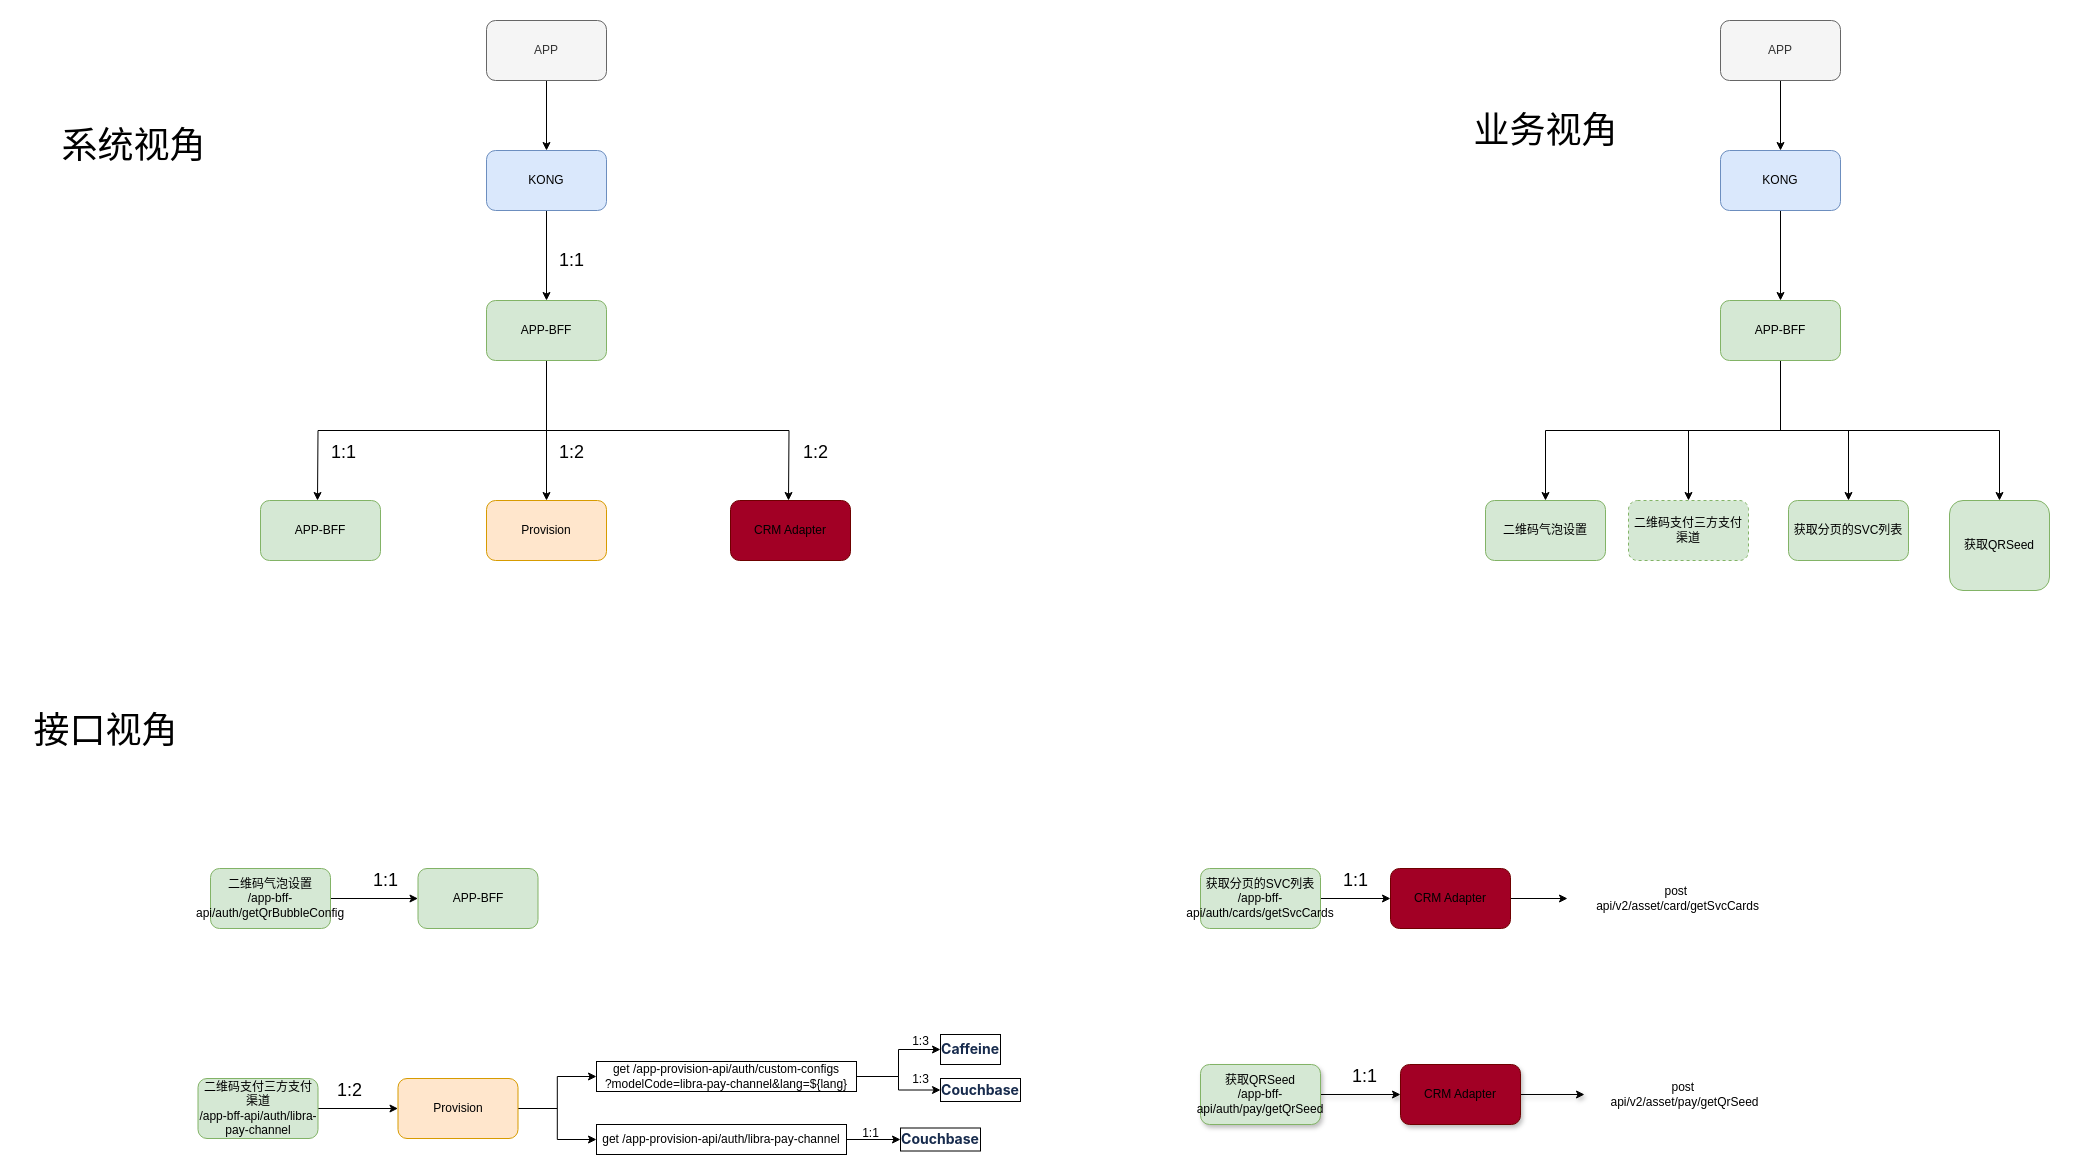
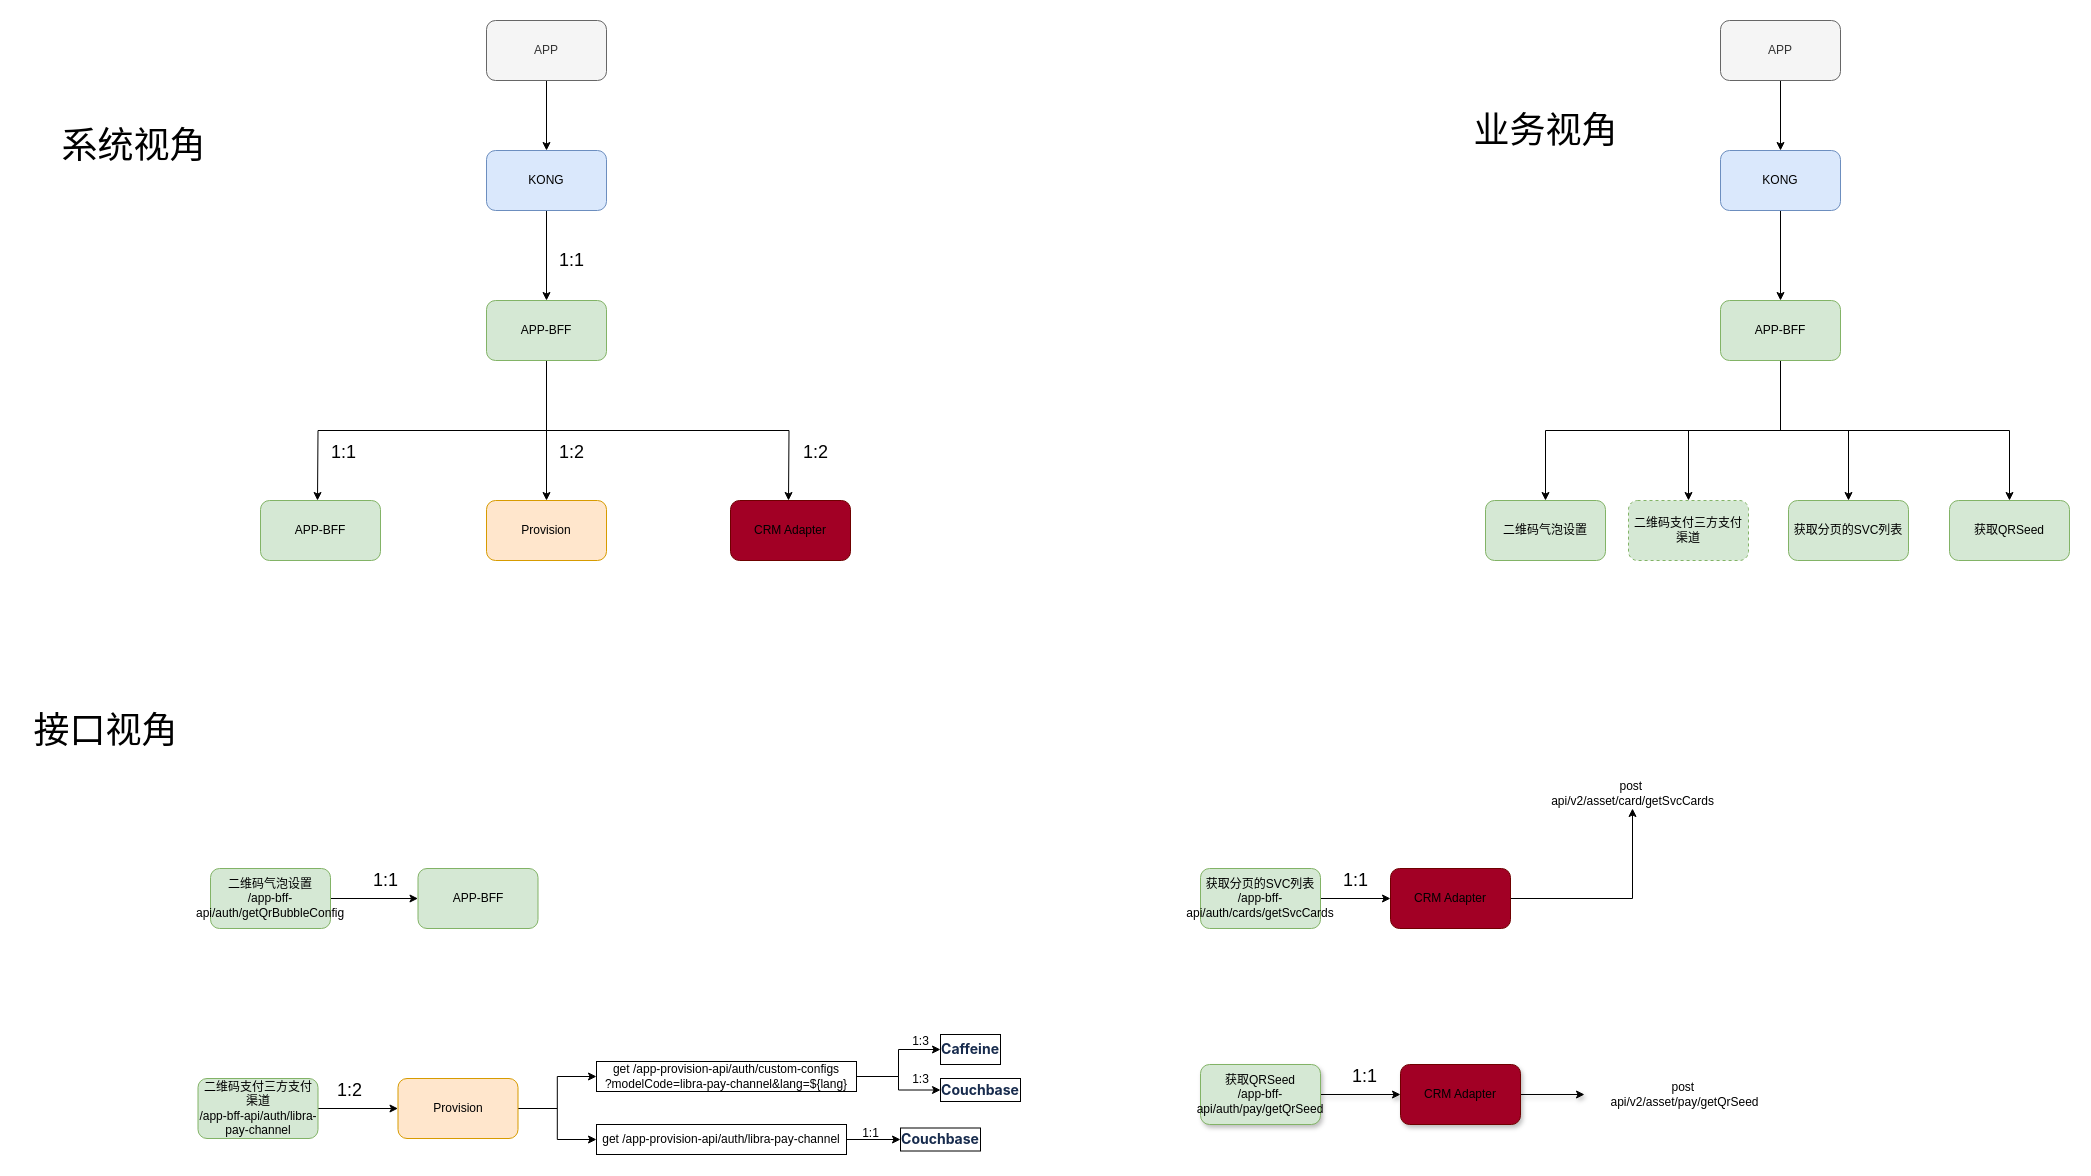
- <mxCell id="10" value="获取QRSeed" style="rounded=1;whiteSpace=wrap;html=1;fillColor=#d5e8d4;strokeColor=#82b366;" parent="1" vertex="1"><mxGeometry x="1949" y="500" width="100" height="90" as="geometry" /></mxCell>
+ <mxCell id="10" value="获取QRSeed" style="rounded=1;whiteSpace=wrap;html=1;fillColor=#d5e8d4;strokeColor=#82b366;" parent="1" vertex="1"><mxGeometry x="1949" y="500" width="120" height="60" as="geometry" /></mxCell>
- <mxCell id="50" value="&lt;span style=&quot;text-wrap: wrap;&quot;&gt;post&amp;nbsp; api/v2/asset/card/getSvcCards&lt;/span&gt;" style="text;html=1;align=center;verticalAlign=middle;resizable=0;points=[];autosize=1;strokeColor=none;fillColor=none;" parent="1" vertex="1"><mxGeometry x="1567" y="883" width="220" height="30" as="geometry" /></mxCell>
+ <mxCell id="50" value="&lt;span style=&quot;text-wrap: wrap;&quot;&gt;post&amp;nbsp; api/v2/asset/card/getSvcCards&lt;/span&gt;" style="text;html=1;align=center;verticalAlign=middle;resizable=0;points=[];autosize=1;strokeColor=none;fillColor=none;" parent="1" vertex="1"><mxGeometry x="1522" y="778" width="220" height="30" as="geometry" /></mxCell>
